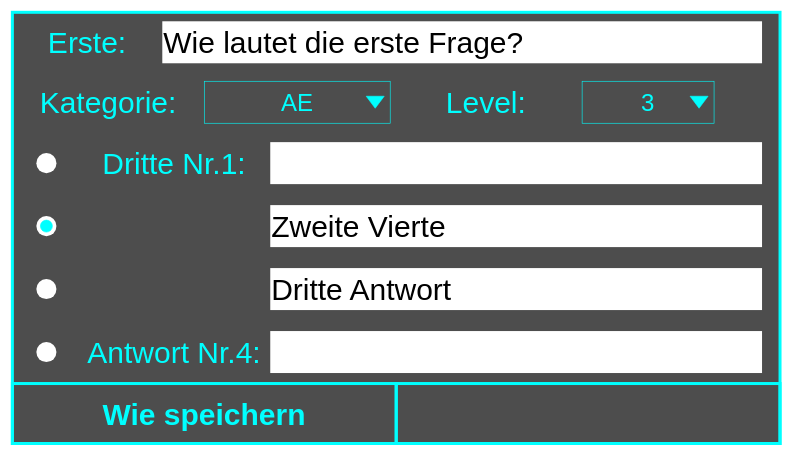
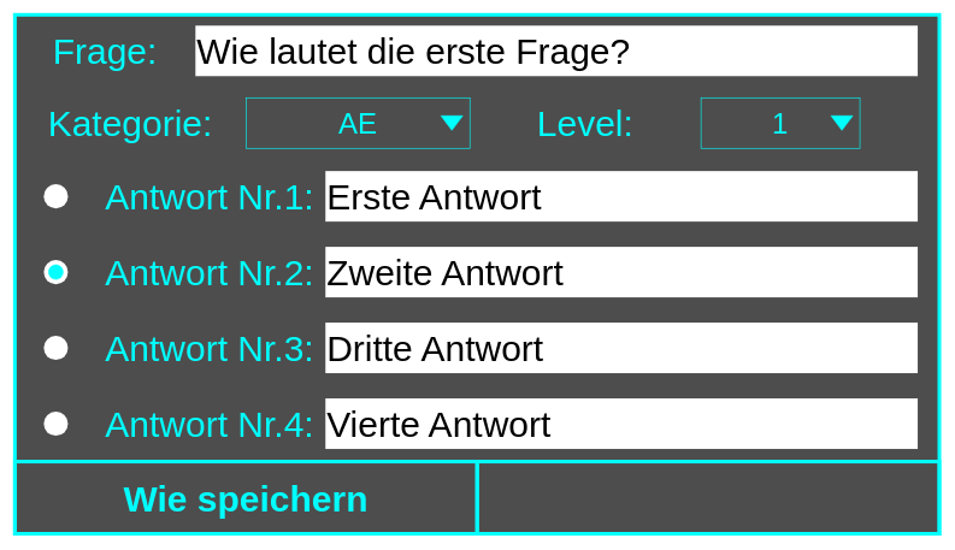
- <mxCell id="6" value="&lt;font color=&quot;#00FFFF&quot;&gt;Erste:&lt;/font&gt;" style="text;html=1;strokeColor=none;fillColor=none;align=center;verticalAlign=middle;whiteSpace=wrap;rounded=0;fontSize=50;" vertex="1" parent="1"><mxGeometry x="20" y="20" width="250" height="100" as="geometry" /></mxCell>
+ <mxCell id="6" value="&lt;font color=&quot;#00FFFF&quot;&gt;Frage:&lt;/font&gt;" style="text;html=1;strokeColor=none;fillColor=none;align=center;verticalAlign=middle;whiteSpace=wrap;rounded=0;fontSize=50;" vertex="1" parent="1"><mxGeometry x="20" y="20" width="250" height="100" as="geometry" /></mxCell>
- <mxCell id="15" value="&lt;font style=&quot;font-size: 40px&quot; color=&quot;#00FFFF&quot;&gt;3&lt;/font&gt;" style="text;html=1;strokeColor=none;fillColor=none;align=center;verticalAlign=middle;whiteSpace=wrap;rounded=0;fontSize=40;" vertex="1" parent="1"><mxGeometry x="970" y="135" width="220" height="70" as="geometry" /></mxCell>
+ <mxCell id="15" value="&lt;font style=&quot;font-size: 40px&quot; color=&quot;#00FFFF&quot;&gt;1&lt;/font&gt;" style="text;html=1;strokeColor=none;fillColor=none;align=center;verticalAlign=middle;whiteSpace=wrap;rounded=0;fontSize=40;" vertex="1" parent="1"><mxGeometry x="970" y="135" width="220" height="70" as="geometry" /></mxCell>
+ <mxCell id="32" value="Erste Antwort" style="text;html=1;strokeColor=none;fillColor=none;align=left;verticalAlign=middle;whiteSpace=wrap;rounded=0;fontSize=50;" vertex="1" parent="1"><mxGeometry x="450" y="236.5" width="820" height="70" as="geometry" /></mxCell>
- <mxCell id="29" value="&lt;font color=&quot;#00FFFF&quot;&gt;Dritte Nr.1:&lt;/font&gt;" style="text;html=1;strokeColor=none;fillColor=none;align=center;verticalAlign=middle;whiteSpace=wrap;rounded=0;fontSize=50;" vertex="1" parent="1"><mxGeometry x="130" y="219" width="320" height="105" as="geometry" /></mxCell>
+ <mxCell id="29" value="&lt;font color=&quot;#00FFFF&quot;&gt;Antwort Nr.1:&lt;/font&gt;" style="text;html=1;strokeColor=none;fillColor=none;align=center;verticalAlign=middle;whiteSpace=wrap;rounded=0;fontSize=50;" vertex="1" parent="1"><mxGeometry x="130" y="219" width="320" height="105" as="geometry" /></mxCell>
+ <mxCell id="25" value="&lt;font color=&quot;#00FFFF&quot;&gt;Antwort Nr.2:&lt;/font&gt;" style="text;html=1;strokeColor=none;fillColor=none;align=center;verticalAlign=middle;whiteSpace=wrap;rounded=0;fontSize=50;" vertex="1" parent="1"><mxGeometry x="130" y="324" width="320" height="105" as="geometry" /></mxCell>
- <mxCell id="28" value="Zweite Vierte" style="text;html=1;strokeColor=none;fillColor=none;align=left;verticalAlign=middle;whiteSpace=wrap;rounded=0;fontSize=50;" vertex="1" parent="1"><mxGeometry x="450" y="341.5" width="820" height="70" as="geometry" /></mxCell>
+ <mxCell id="28" value="Zweite Antwort" style="text;html=1;strokeColor=none;fillColor=none;align=left;verticalAlign=middle;whiteSpace=wrap;rounded=0;fontSize=50;" vertex="1" parent="1"><mxGeometry x="450" y="341.5" width="820" height="70" as="geometry" /></mxCell>
+ <mxCell id="21" value="&lt;font color=&quot;#00FFFF&quot;&gt;Antwort Nr.3:&lt;/font&gt;" style="text;html=1;strokeColor=none;fillColor=none;align=center;verticalAlign=middle;whiteSpace=wrap;rounded=0;fontSize=50;" vertex="1" parent="1"><mxGeometry x="130" y="429" width="320" height="105" as="geometry" /></mxCell>
+ <mxCell id="20" value="Vierte Antwort" style="text;html=1;strokeColor=none;fillColor=none;align=left;verticalAlign=middle;whiteSpace=wrap;rounded=0;fontSize=50;" vertex="1" parent="1"><mxGeometry x="450" y="551.5" width="820" height="70" as="geometry" /></mxCell>
